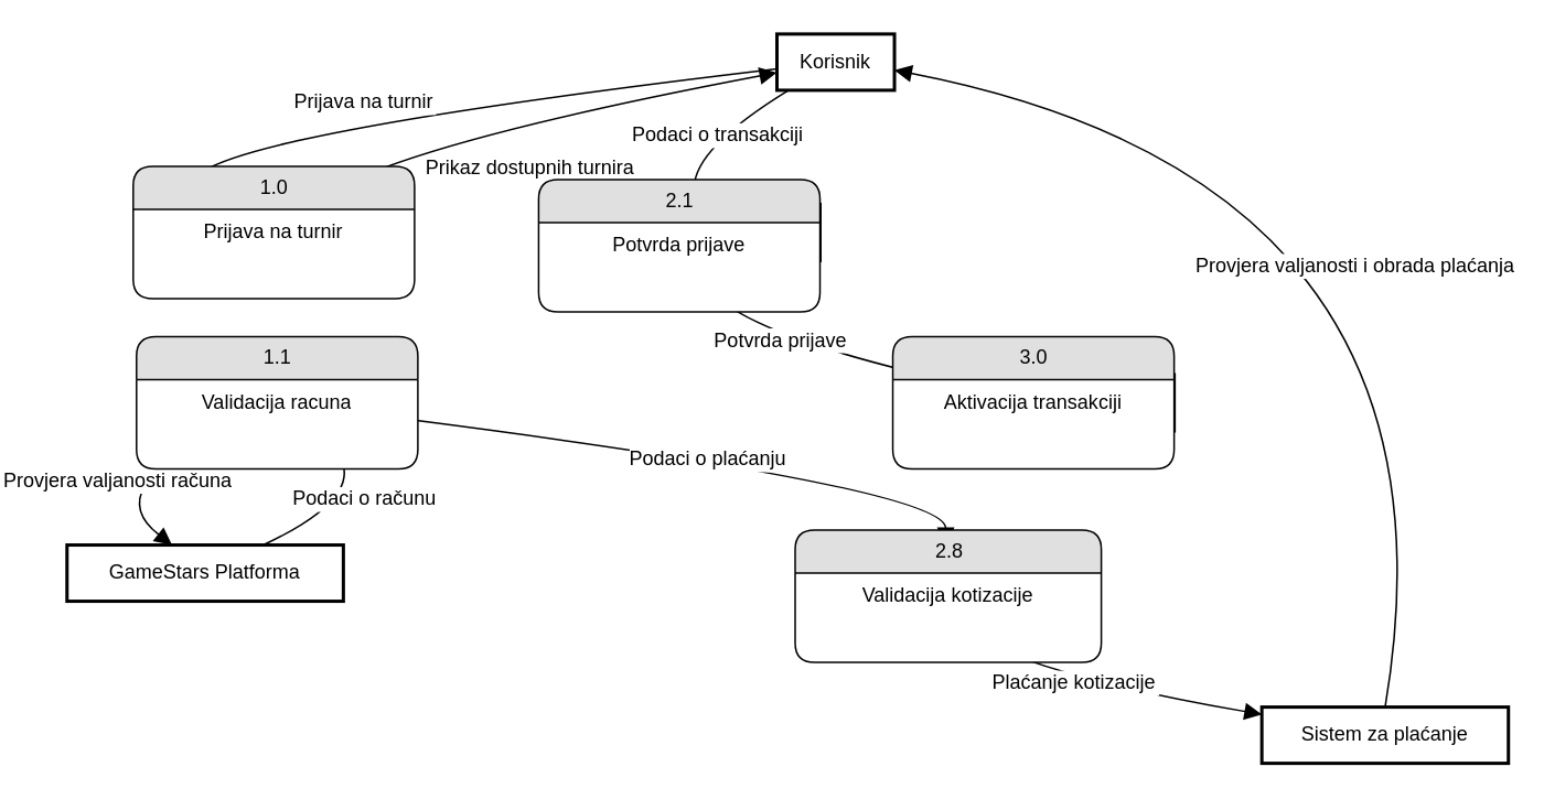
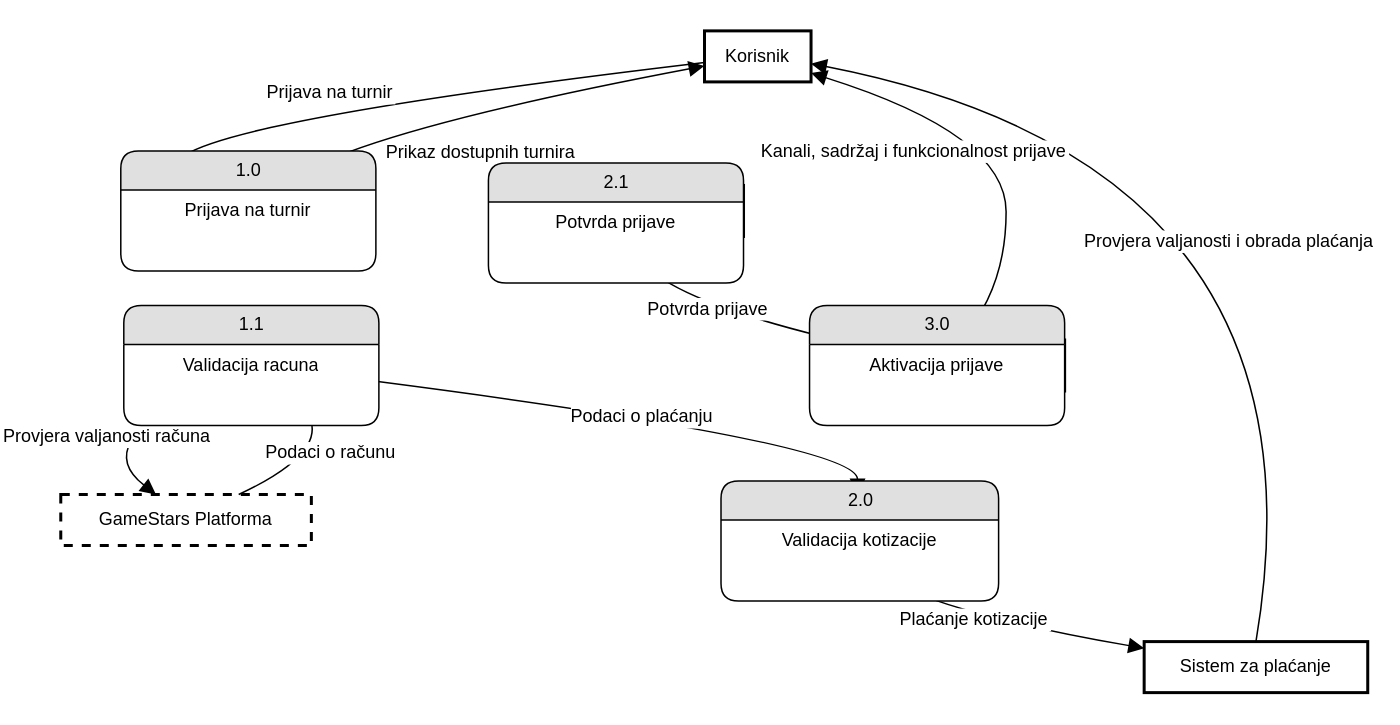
- <mxCell id="17" value="Podaci o transakciji" style="curved=1;startArrow=none;endArrow=block;exitX=0.1;exitY=1;entryX=0.5;entryY=0;rounded=0;fontSize=12;startSize=8;endSize=8;" edge="1" parent="1" source="2" target="8"><mxGeometry relative="1" as="geometry"><Array as="points"><mxPoint x="399" y="89" /></Array></mxGeometry></mxCell>
+ <mxCell id="19" value="Kanali, sadržaj i funkcionalnost prijave" style="curved=1;startArrow=none;endArrow=block;exitX=0.59;exitY=0;entryX=0.99;entryY=0.82;rounded=0;fontSize=12;startSize=8;endSize=8;" edge="1" parent="1" source="9" target="2"><mxGeometry x="0.422" y="28" relative="1" as="geometry"><Array as="points"><mxPoint x="650" y="192" /><mxPoint x="650" y="89" /></Array><mxPoint x="-1" as="offset" /></mxGeometry></mxCell>
- <mxCell id="29" value="Aktivacija transakciji" style="text;html=1;strokeColor=none;fillColor=none;spacingLeft=4;spacingRight=4;whiteSpace=wrap;overflow=hidden;rotatable=0;points=[[0,0.5],[1,0.5]];portConstraint=eastwest;align=center;fontFamily=Helvetica;fontStyle=0" vertex="1" parent="28"><mxGeometry y="26" width="170" height="44" as="geometry" /></mxCell>
+ <mxCell id="29" value="Aktivacija prijave" style="text;html=1;strokeColor=none;fillColor=none;spacingLeft=4;spacingRight=4;whiteSpace=wrap;overflow=hidden;rotatable=0;points=[[0,0.5],[1,0.5]];portConstraint=eastwest;align=center;fontFamily=Helvetica;fontStyle=0" vertex="1" parent="28"><mxGeometry y="26" width="170" height="44" as="geometry" /></mxCell>
- <mxCell id="26" value="2.8" style="swimlane;html=1;fontStyle=0;childLayout=stackLayout;horizontal=1;startSize=26;fillColor=#e0e0e0;horizontalStack=0;resizeParent=1;resizeLast=0;collapsible=1;marginBottom=0;swimlaneFillColor=#ffffff;align=center;rounded=1;shadow=0;comic=0;labelBackgroundColor=none;strokeWidth=1;fontFamily=Helvetica;fontSize=12" vertex="1" parent="1"><mxGeometry x="460" y="320" width="185" height="80" as="geometry"><mxRectangle x="160" y="50" width="60" height="30" as="alternateBounds" /></mxGeometry></mxCell>
+ <mxCell id="26" value="2.0" style="swimlane;html=1;fontStyle=0;childLayout=stackLayout;horizontal=1;startSize=26;fillColor=#e0e0e0;horizontalStack=0;resizeParent=1;resizeLast=0;collapsible=1;marginBottom=0;swimlaneFillColor=#ffffff;align=center;rounded=1;shadow=0;comic=0;labelBackgroundColor=none;strokeWidth=1;fontFamily=Helvetica;fontSize=12" vertex="1" parent="1"><mxGeometry x="460" y="320" width="185" height="80" as="geometry"><mxRectangle x="160" y="50" width="60" height="30" as="alternateBounds" /></mxGeometry></mxCell>
- <mxCell id="5" value="GameStars Platforma" style="whiteSpace=wrap;strokeWidth=2;" vertex="1" parent="1"><mxGeometry x="20" y="329" width="167" height="34" as="geometry" /></mxCell>
+ <mxCell id="5" value="GameStars Platforma" style="whiteSpace=wrap;strokeWidth=2;dashed=1;" vertex="1" parent="1"><mxGeometry x="20" y="329" width="167" height="34" as="geometry" /></mxCell>
